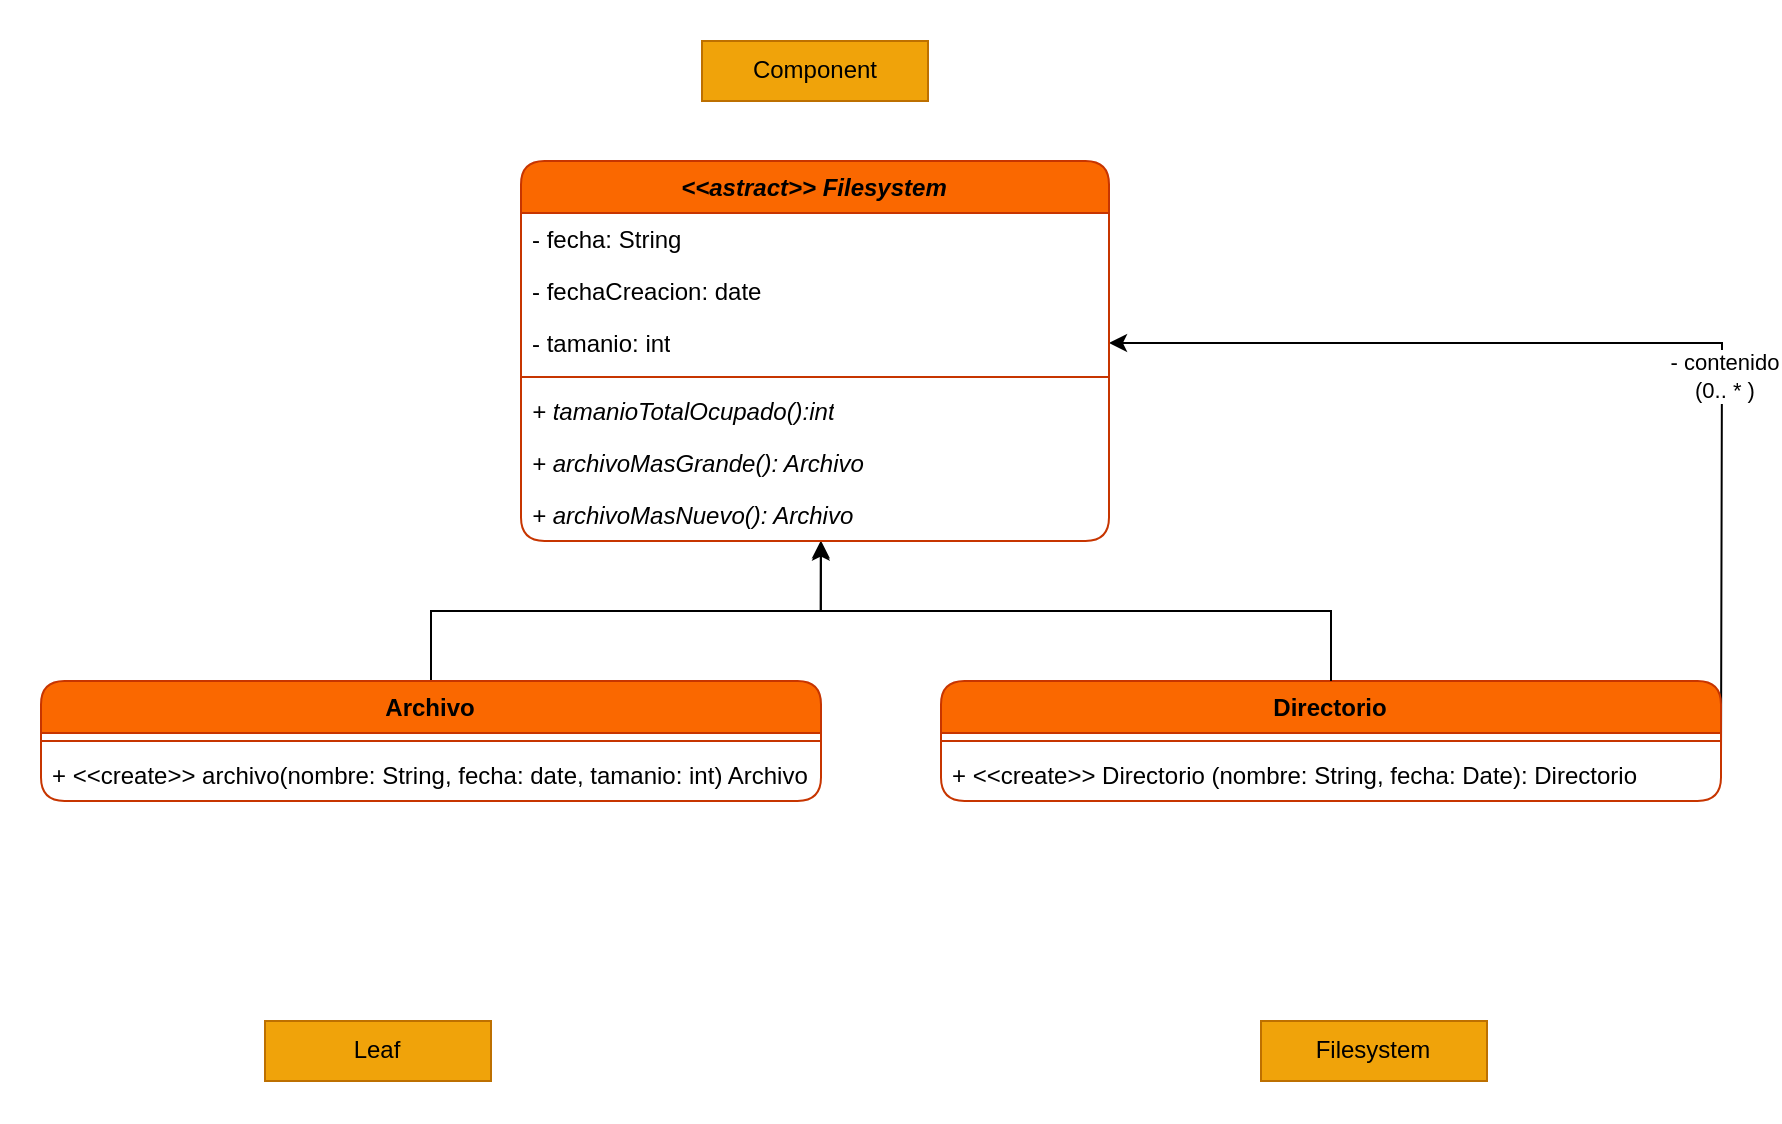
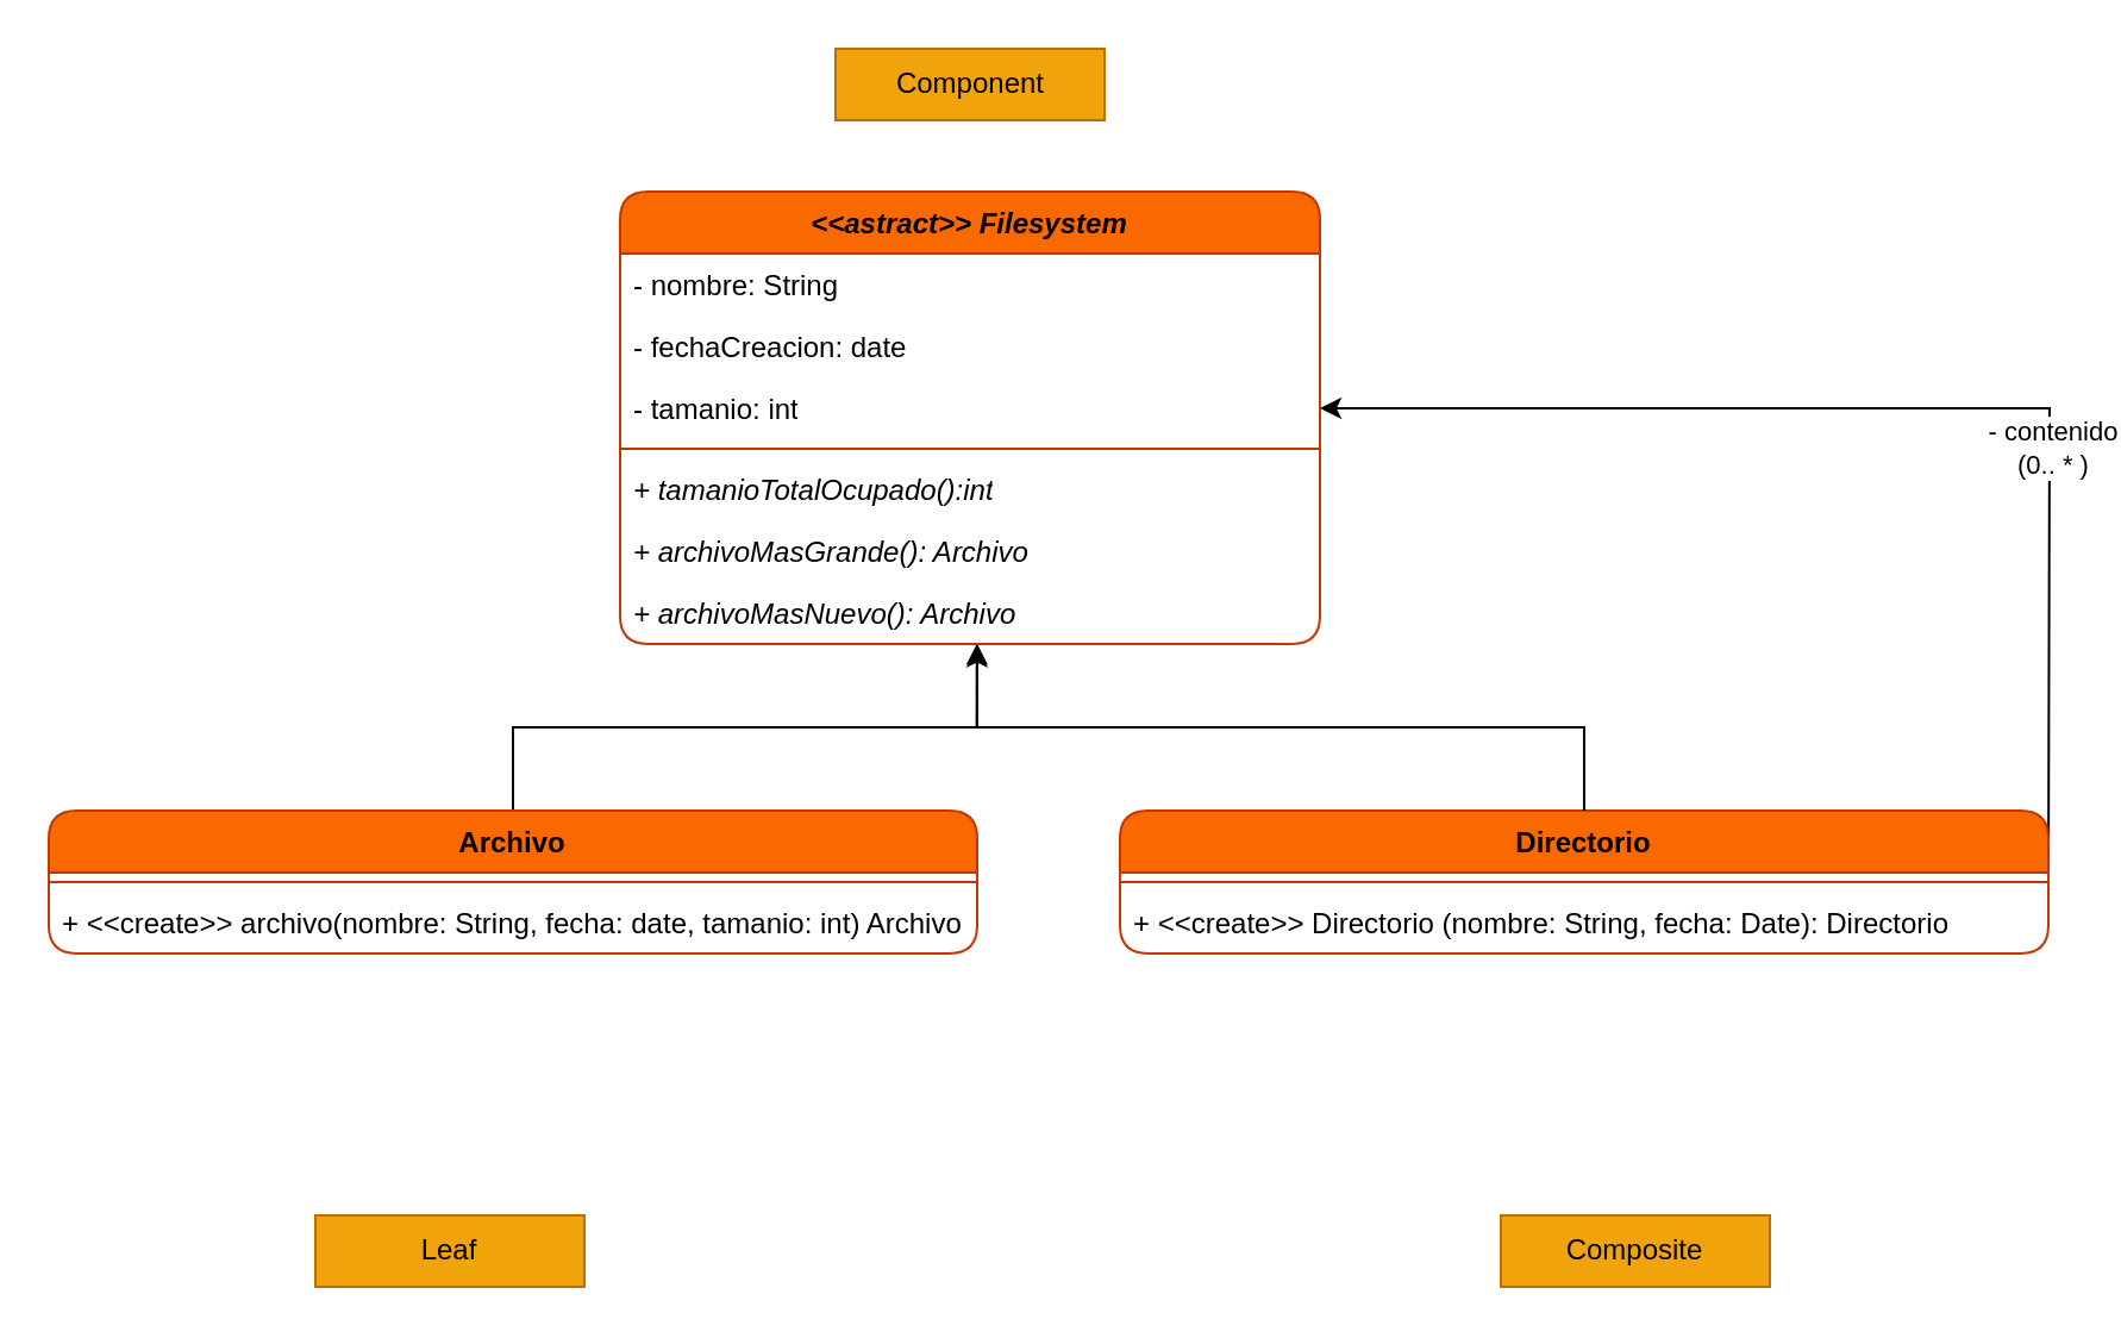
- <mxCell id="12" value="- fecha: String" style="text;strokeColor=none;fillColor=none;align=left;verticalAlign=top;spacingLeft=4;spacingRight=4;overflow=hidden;rotatable=0;points=[[0,0.5],[1,0.5]];portConstraint=eastwest;whiteSpace=wrap;html=1;" vertex="1" parent="11"><mxGeometry y="26" width="294" height="26" as="geometry" /></mxCell>
+ <mxCell id="12" value="- nombre: String" style="text;strokeColor=none;fillColor=none;align=left;verticalAlign=top;spacingLeft=4;spacingRight=4;overflow=hidden;rotatable=0;points=[[0,0.5],[1,0.5]];portConstraint=eastwest;whiteSpace=wrap;html=1;" vertex="1" parent="11"><mxGeometry y="26" width="294" height="26" as="geometry" /></mxCell>
- <mxCell id="22" value="Filesystem" style="text;html=1;strokeColor=#BD7000;fillColor=#f0a30a;align=center;verticalAlign=middle;whiteSpace=wrap;rounded=0;fontColor=#000000;" vertex="1" parent="1"><mxGeometry x="630" y="510" width="113" height="30" as="geometry" /></mxCell>
+ <mxCell id="22" value="Composite" style="text;html=1;strokeColor=#BD7000;fillColor=#f0a30a;align=center;verticalAlign=middle;whiteSpace=wrap;rounded=0;fontColor=#000000;" vertex="1" parent="1"><mxGeometry x="630" y="510" width="113" height="30" as="geometry" /></mxCell>
